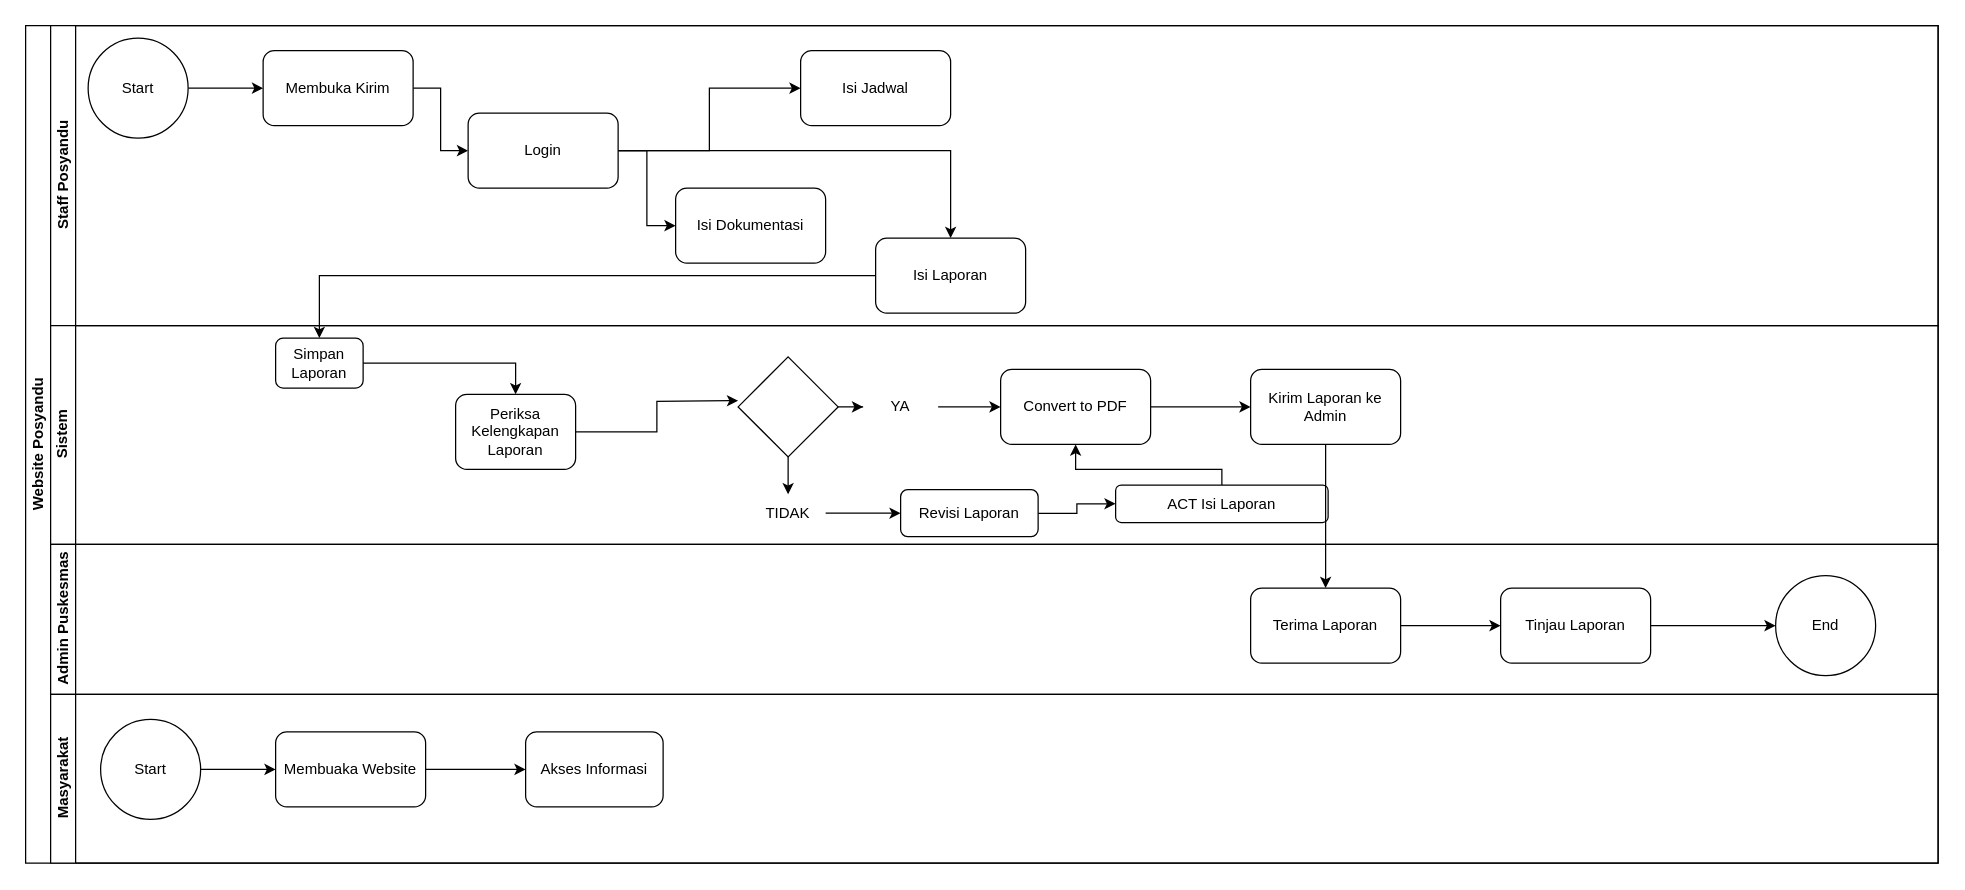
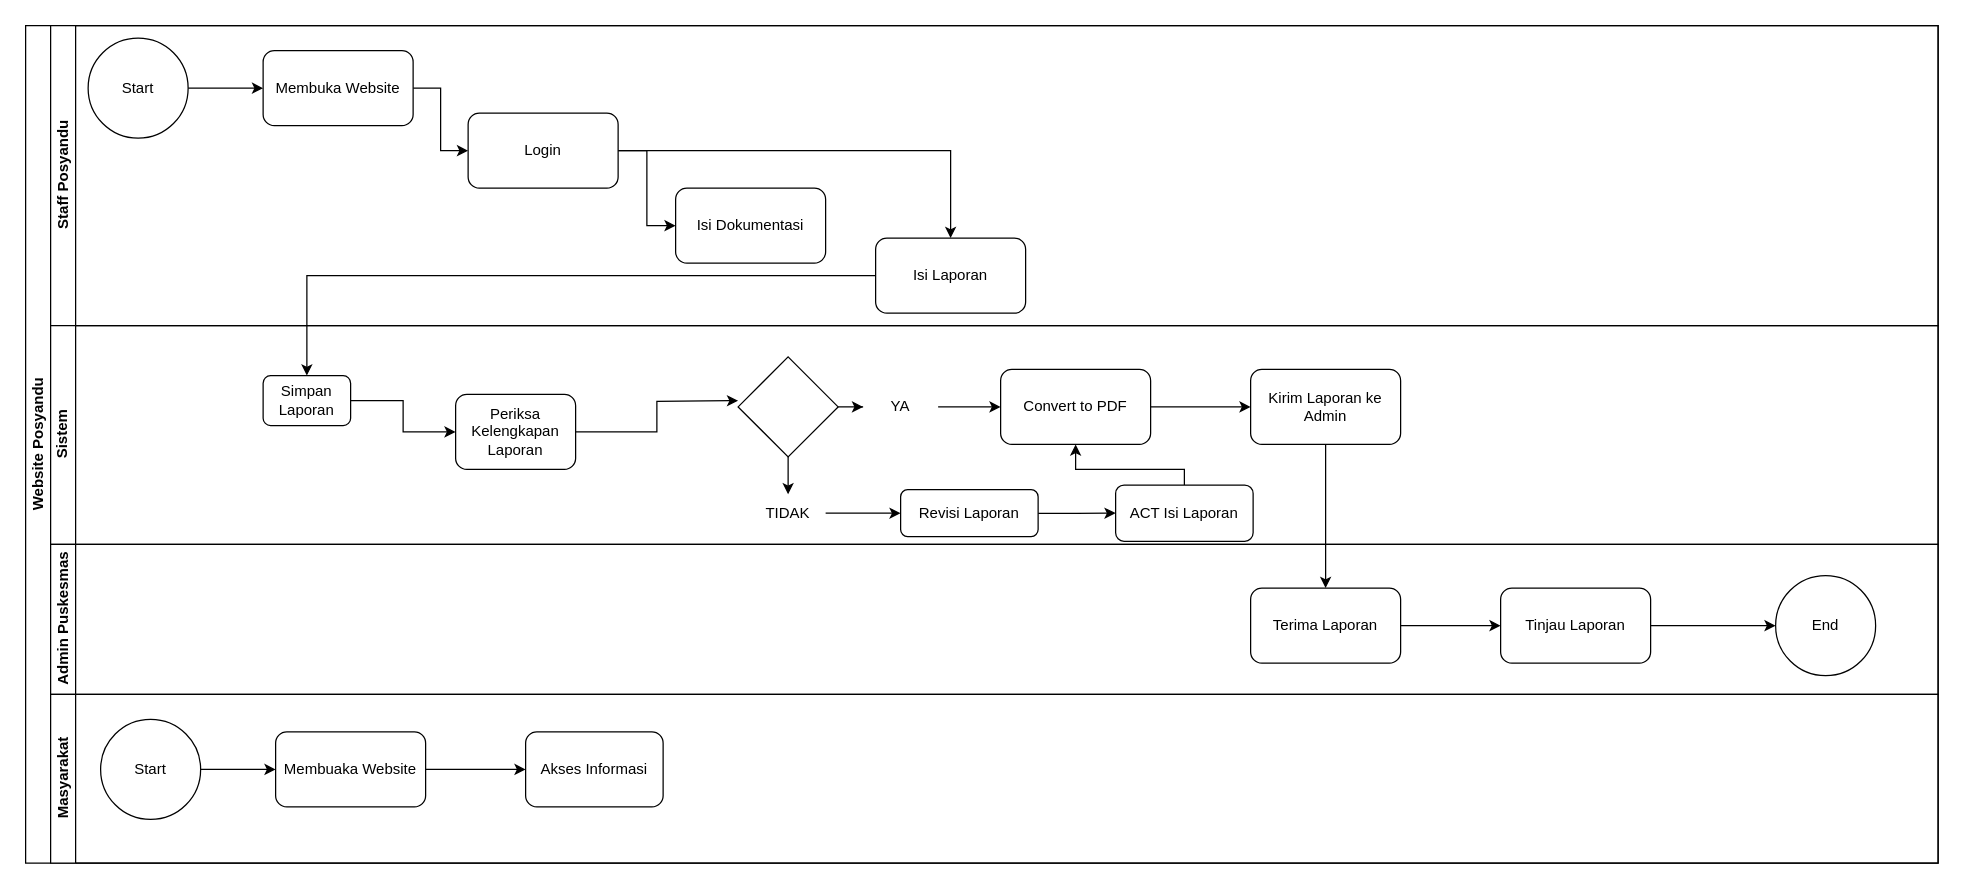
- <mxCell id="7" value="Membuka Kirim" style="whiteSpace=wrap;html=1;rounded=1;" vertex="1" parent="3"><mxGeometry x="170" y="20" width="120" height="60" as="geometry" /></mxCell>
+ <mxCell id="7" value="Membuka Website" style="whiteSpace=wrap;html=1;rounded=1;" vertex="1" parent="3"><mxGeometry x="170" y="20" width="120" height="60" as="geometry" /></mxCell>
- <mxCell id="14" value="" style="edgeStyle=orthogonalEdgeStyle;rounded=0;orthogonalLoop=1;jettySize=auto;html=1;" edge="1" parent="3" source="10" target="13"><mxGeometry relative="1" as="geometry" /></mxCell>
- <mxCell id="13" value="Isi Jadwal" style="whiteSpace=wrap;html=1;rounded=1;" vertex="1" parent="3"><mxGeometry x="600" y="20" width="120" height="60" as="geometry" /></mxCell>
- <mxCell id="32" value="Simpan Laporan" style="rounded=1;whiteSpace=wrap;html=1;" vertex="1" parent="15"><mxGeometry x="180" y="10" width="70" height="40" as="geometry" /></mxCell>
+ <mxCell id="32" value="Simpan Laporan" style="rounded=1;whiteSpace=wrap;html=1;" vertex="1" parent="15"><mxGeometry x="170" y="40" width="70" height="40" as="geometry" /></mxCell>
- <mxCell id="31" value="ACT Isi Laporan" style="rounded=1;whiteSpace=wrap;html=1;" vertex="1" parent="15"><mxGeometry x="852" y="127.5" width="170" height="30" as="geometry" /></mxCell>
+ <mxCell id="31" value="ACT Isi Laporan" style="rounded=1;whiteSpace=wrap;html=1;" vertex="1" parent="15"><mxGeometry x="852" y="127.5" width="110" height="45" as="geometry" /></mxCell>
